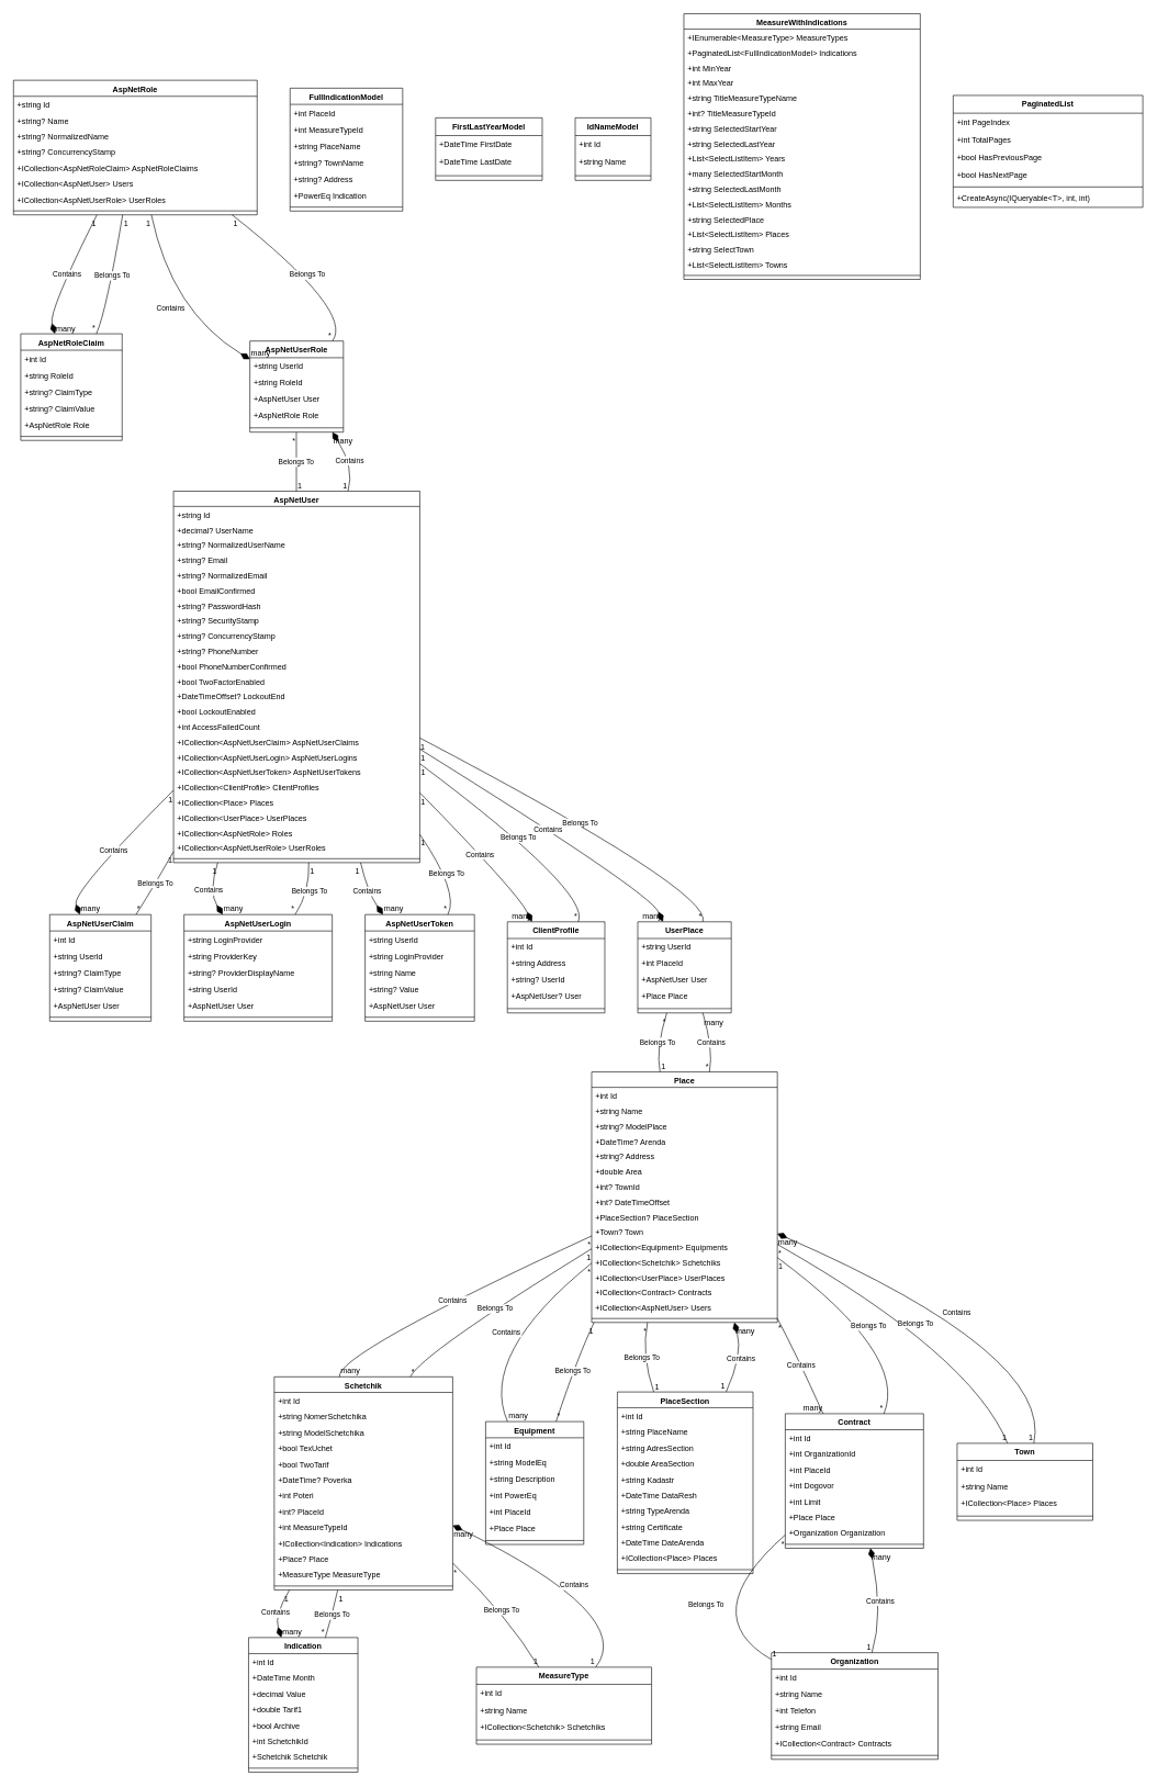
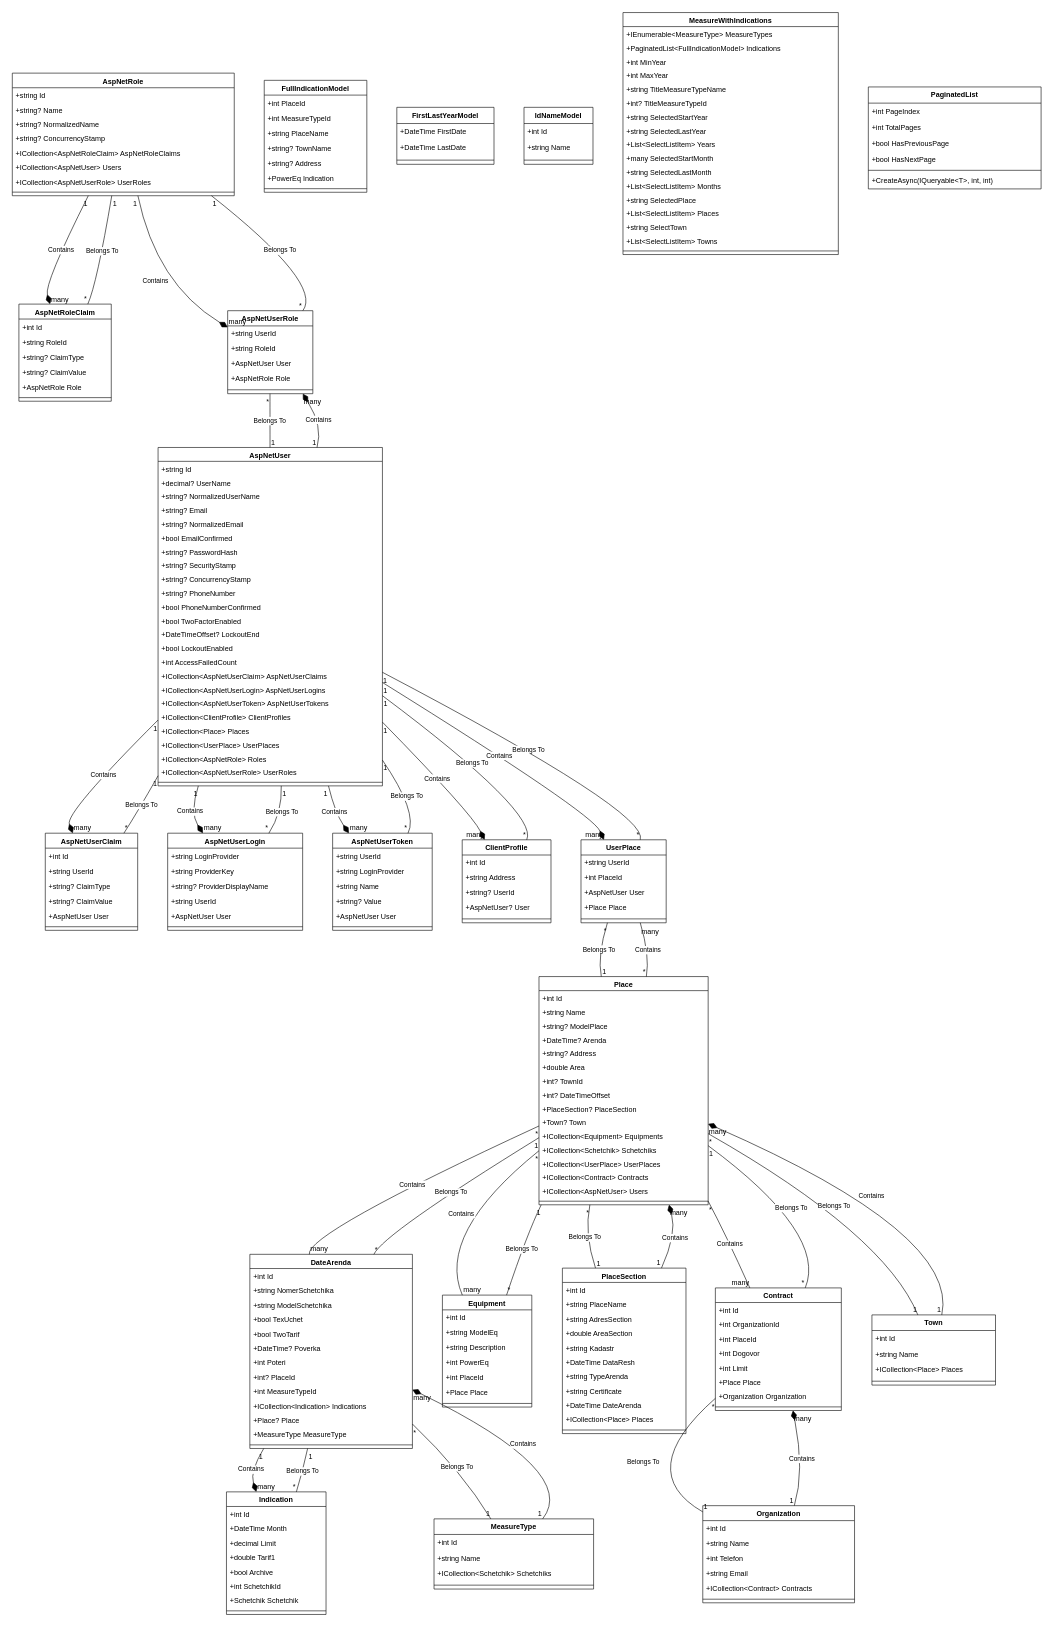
- <mxCell id="143" value="Schetchik" style="swimlane;fontStyle=1;align=center;verticalAlign=top;childLayout=stackLayout;horizontal=1;startSize=23.667;horizontalStack=0;resizeParent=1;resizeParentMax=0;resizeLast=0;collapsible=0;marginBottom=0;" vertex="1" parent="1"><mxGeometry x="416" y="2090" width="271" height="323.667" as="geometry" /></mxCell>
+ <mxCell id="143" value="DateArenda" style="swimlane;fontStyle=1;align=center;verticalAlign=top;childLayout=stackLayout;horizontal=1;startSize=23.667;horizontalStack=0;resizeParent=1;resizeParentMax=0;resizeLast=0;collapsible=0;marginBottom=0;" vertex="1" parent="1"><mxGeometry x="416" y="2090" width="271" height="323.667" as="geometry" /></mxCell>
- <mxCell id="96" value="+decimal Value" style="text;strokeColor=none;fillColor=none;align=left;verticalAlign=top;spacingLeft=4;spacingRight=4;overflow=hidden;rotatable=0;points=[[0,0.5],[1,0.5]];portConstraint=eastwest;" vertex="1" parent="93"><mxGeometry y="72.353" width="166" height="24" as="geometry" /></mxCell>
+ <mxCell id="96" value="+decimal Limit" style="text;strokeColor=none;fillColor=none;align=left;verticalAlign=top;spacingLeft=4;spacingRight=4;overflow=hidden;rotatable=0;points=[[0,0.5],[1,0.5]];portConstraint=eastwest;" vertex="1" parent="93"><mxGeometry y="72.353" width="166" height="24" as="geometry" /></mxCell>
